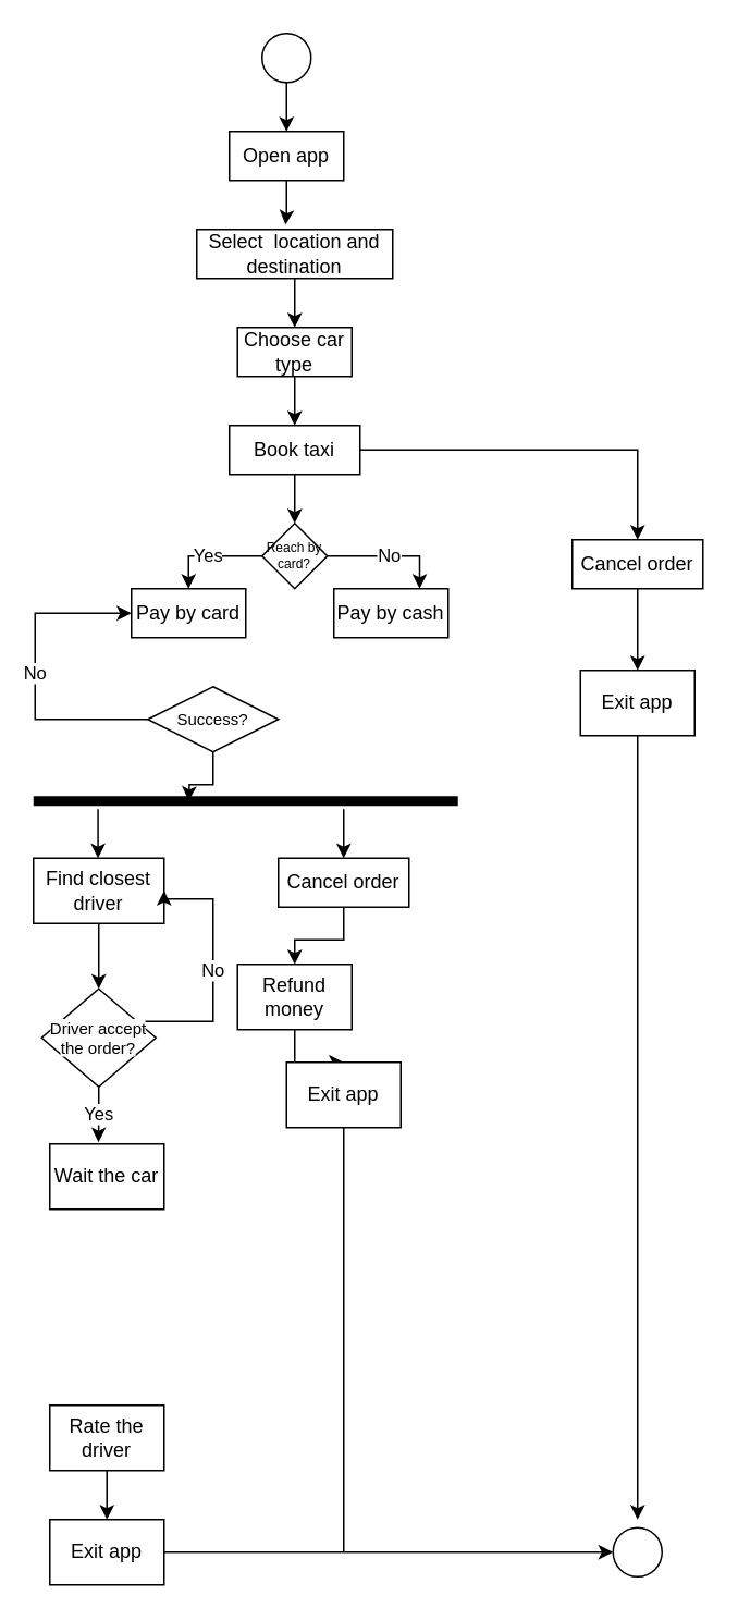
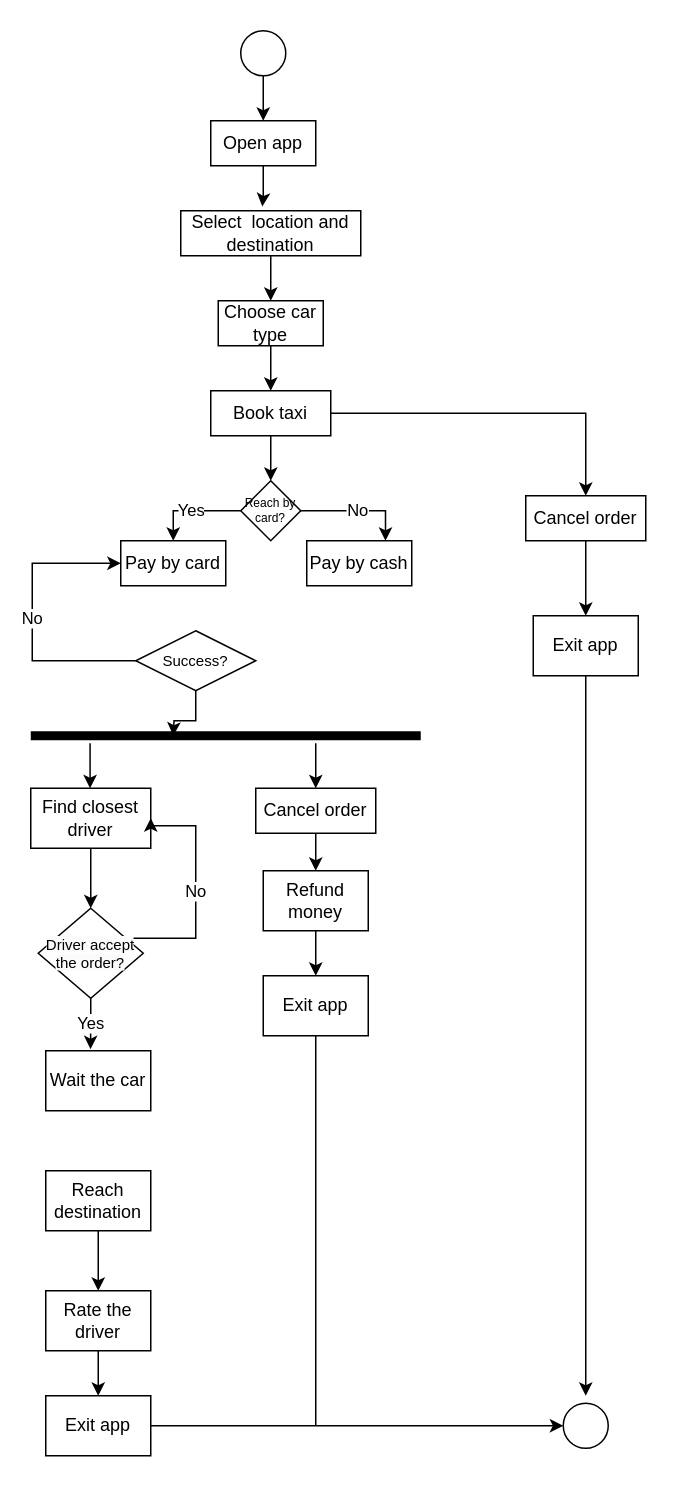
- <mxCell id="36" value="Refund money" style="rounded=0;whiteSpace=wrap;html=1;" vertex="1" parent="1"><mxGeometry x="145" y="590" width="70" height="40" as="geometry" /></mxCell>
+ <mxCell id="36" value="Refund money" style="rounded=0;whiteSpace=wrap;html=1;" vertex="1" parent="1"><mxGeometry x="175" y="580" width="70" height="40" as="geometry" /></mxCell>
+ <mxCell id="26" value="Reach destination" style="rounded=0;whiteSpace=wrap;html=1;" vertex="1" parent="1"><mxGeometry x="30" y="780" width="70" height="40" as="geometry" /></mxCell>
+ <mxCell id="25" style="edgeStyle=orthogonalEdgeStyle;rounded=0;orthogonalLoop=1;jettySize=auto;html=1;entryX=0.5;entryY=0;entryDx=0;entryDy=0;" edge="1" parent="1" source="26" target="28"><mxGeometry relative="1" as="geometry" /></mxCell>
